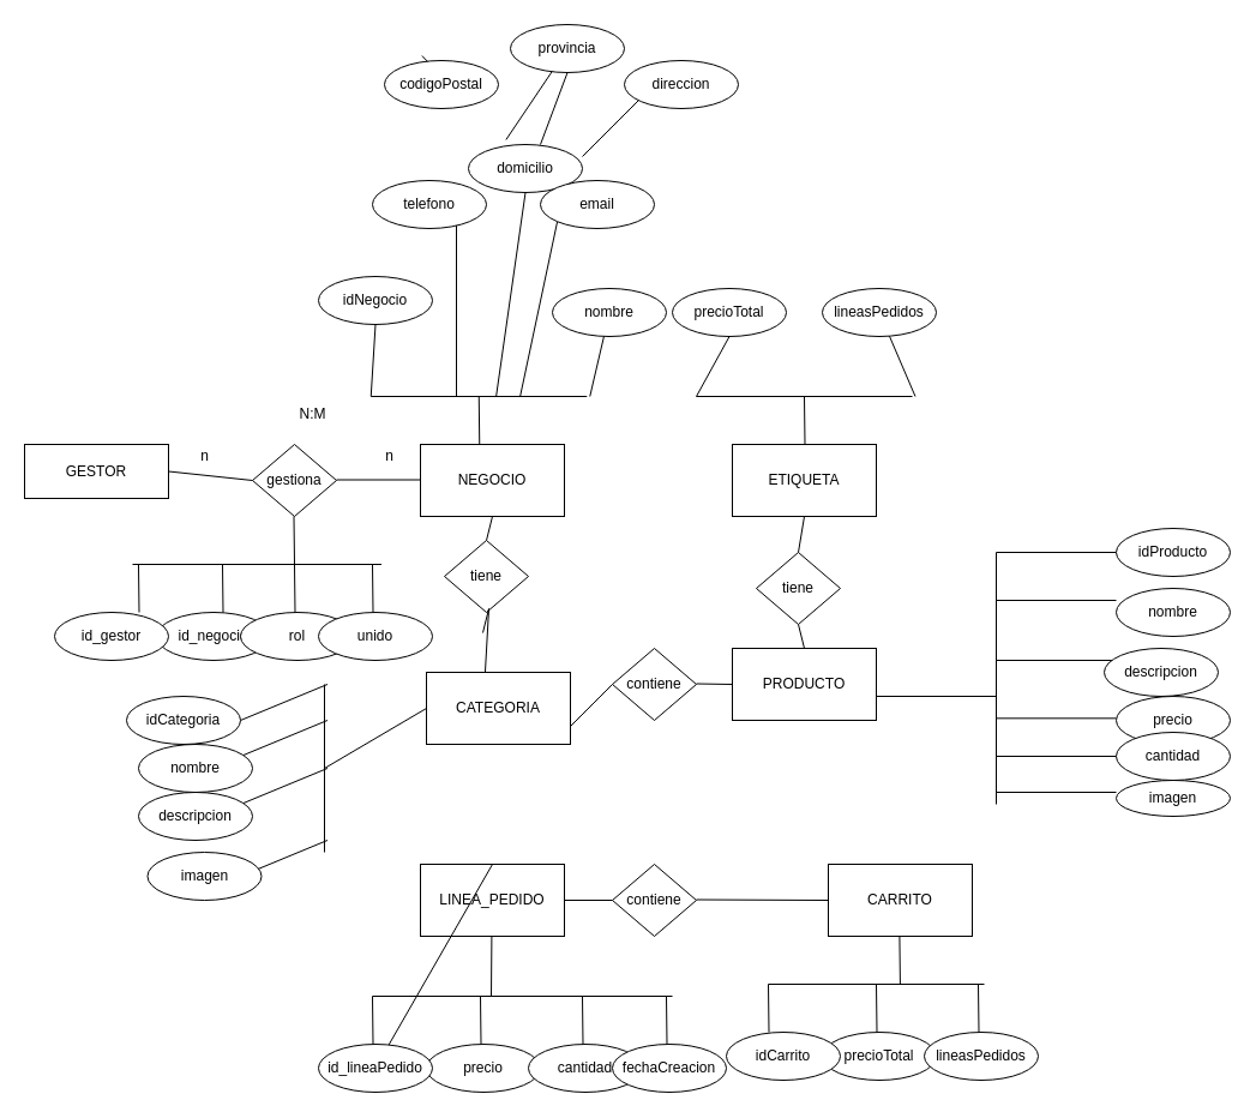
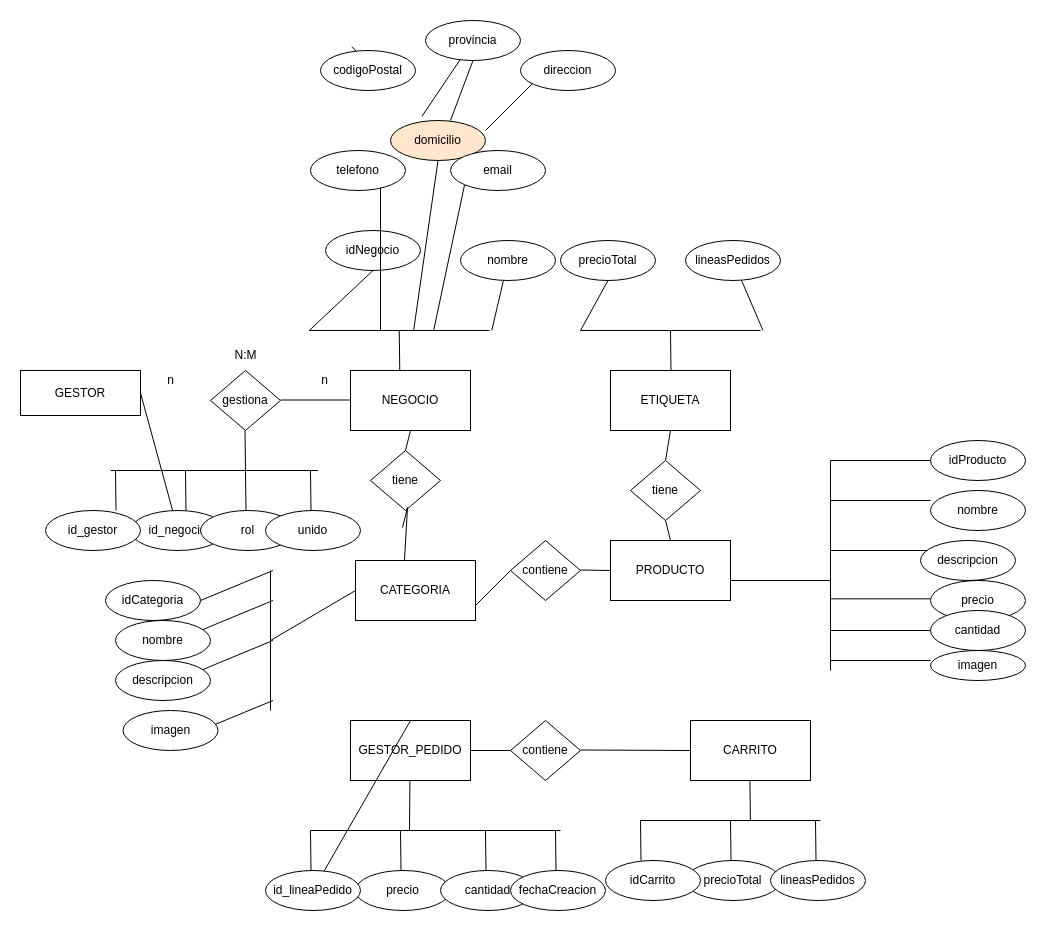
- <mxCell id="97" value="domicilio" style="ellipse;whiteSpace=wrap;html=1;" vertex="1" parent="1"><mxGeometry x="390" y="120" width="95" height="40" as="geometry" /></mxCell>
+ <mxCell id="97" value="domicilio" style="ellipse;whiteSpace=wrap;html=1;fillColor=#ffe6cc;" vertex="1" parent="1"><mxGeometry x="390" y="120" width="95" height="40" as="geometry" /></mxCell>
- <mxCell id="88" value="idNegocio" style="ellipse;whiteSpace=wrap;html=1;" vertex="1" parent="1"><mxGeometry x="265" y="230" width="95" height="40" as="geometry" /></mxCell>
+ <mxCell id="88" value="idNegocio" style="ellipse;whiteSpace=wrap;html=1;" vertex="1" parent="1"><mxGeometry x="325" y="230" width="95" height="40" as="geometry" /></mxCell>
- <mxCell id="28" value="N:M" style="text;html=1;align=center;verticalAlign=middle;resizable=0;points=[];autosize=1;strokeColor=none;fillColor=none;" parent="1" vertex="1"><mxGeometry x="240" y="330" width="40" height="30" as="geometry" /></mxCell>
+ <mxCell id="28" value="N:M" style="text;html=1;align=center;verticalAlign=middle;resizable=0;points=[];autosize=1;strokeColor=none;fillColor=none;" parent="1" vertex="1"><mxGeometry x="225" y="340" width="40" height="30" as="geometry" /></mxCell>
- <mxCell id="7" value="" style="endArrow=none;html=1;rounded=0;exitX=1;exitY=0.5;exitDx=0;exitDy=0;entryX=0;entryY=0.5;entryDx=0;entryDy=0;" parent="1" source="2" target="6" edge="1"><mxGeometry width="50" height="50" relative="1" as="geometry"><mxPoint x="160" y="440" as="sourcePoint" /><mxPoint x="210" y="390" as="targetPoint" /></mxGeometry></mxCell>
+ <mxCell id="7" value="" style="endArrow=none;html=1;rounded=0;exitX=1;exitY=0.5;exitDx=0;exitDy=0;" parent="1" source="2" target="29" edge="1"><mxGeometry width="50" height="50" relative="1" as="geometry"><mxPoint x="160" y="440" as="sourcePoint" /><mxPoint x="210" y="390" as="targetPoint" /></mxGeometry></mxCell>
- <mxCell id="16" value="LINEA_PEDIDO" style="rounded=0;whiteSpace=wrap;html=1;" parent="1" vertex="1"><mxGeometry x="350" y="720" width="120" height="60" as="geometry" /></mxCell>
+ <mxCell id="16" value="GESTOR_PEDIDO" style="rounded=0;whiteSpace=wrap;html=1;" parent="1" vertex="1"><mxGeometry x="350" y="720" width="120" height="60" as="geometry" /></mxCell>
